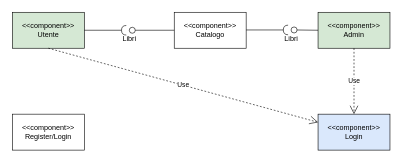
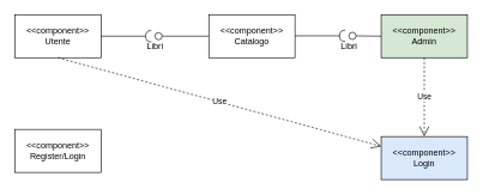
- <mxCell id="2" value="&amp;lt;&amp;lt;component&amp;gt;&amp;gt;&lt;div&gt;Utente&lt;/div&gt;" style="rounded=0;whiteSpace=wrap;html=1;fillColor=#d5e8d4;" vertex="1" parent="1"><mxGeometry x="20" y="20" width="120" height="60" as="geometry" /></mxCell>
+ <mxCell id="2" value="&amp;lt;&amp;lt;component&amp;gt;&amp;gt;&lt;div&gt;Utente&lt;/div&gt;" style="rounded=0;whiteSpace=wrap;html=1;" vertex="1" parent="1"><mxGeometry x="20" y="20" width="120" height="60" as="geometry" /></mxCell>
- <mxCell id="4" value="&amp;lt;&amp;lt;component&amp;gt;&amp;gt;&lt;div&gt;Register/Login&lt;/div&gt;" style="rounded=0;whiteSpace=wrap;html=1;" vertex="1" parent="1"><mxGeometry x="20" y="190" width="120" height="60" as="geometry" /></mxCell>
+ <mxCell id="4" value="&amp;lt;&amp;lt;component&amp;gt;&amp;gt;&lt;div&gt;Register/Login&lt;/div&gt;" style="rounded=0;whiteSpace=wrap;html=1;" vertex="1" parent="1"><mxGeometry x="20" y="180" width="120" height="60" as="geometry" /></mxCell>
